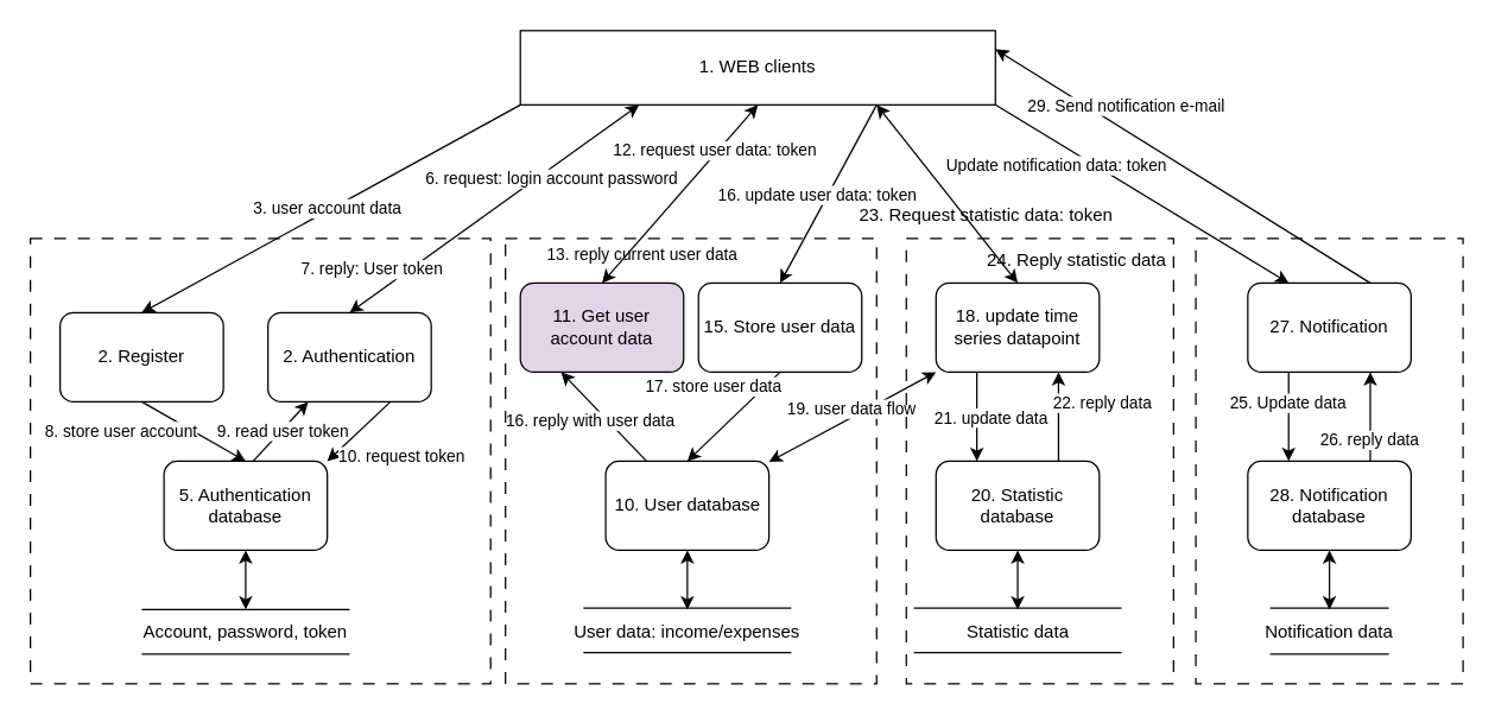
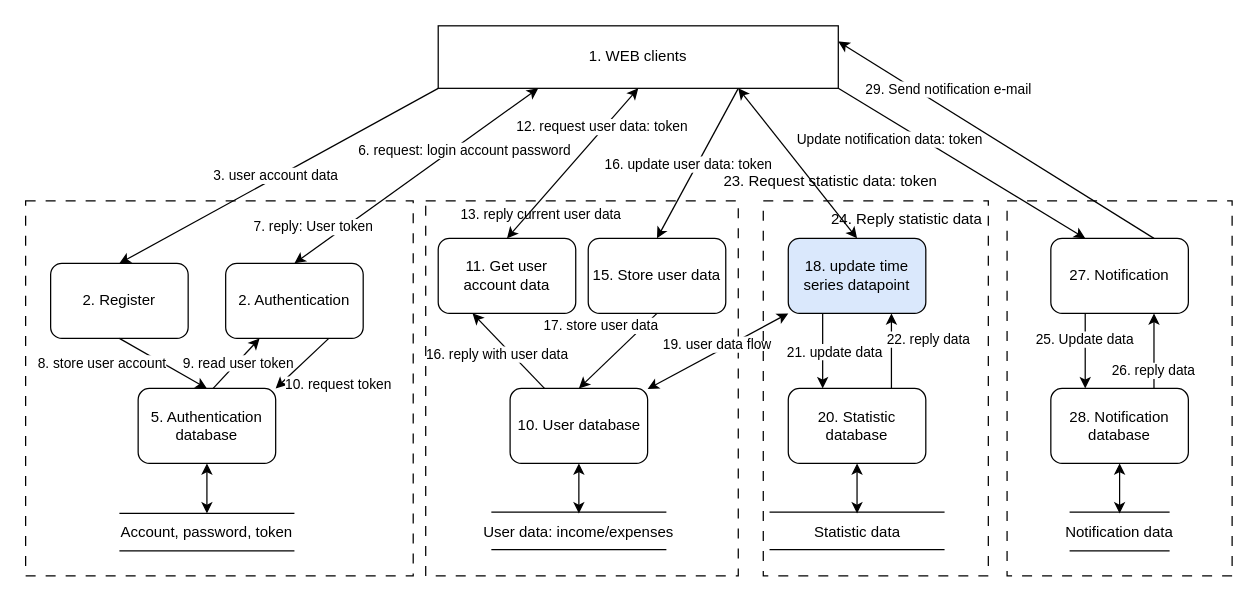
- <mxCell id="26" value="11. Get user account data" style="rounded=1;whiteSpace=wrap;html=1;fillColor=#e1d5e7;" parent="1" vertex="1"><mxGeometry x="350" y="190" width="110" height="60" as="geometry" /></mxCell>
+ <mxCell id="26" value="11. Get user account data" style="rounded=1;whiteSpace=wrap;html=1;" parent="1" vertex="1"><mxGeometry x="350" y="190" width="110" height="60" as="geometry" /></mxCell>
- <mxCell id="41" value="18. update time series datapoint" style="rounded=1;whiteSpace=wrap;html=1;" parent="1" vertex="1"><mxGeometry x="630" y="190" width="110" height="60" as="geometry" /></mxCell>
+ <mxCell id="41" value="18. update time series datapoint" style="rounded=1;whiteSpace=wrap;html=1;fillColor=#dae8fc;" parent="1" vertex="1"><mxGeometry x="630" y="190" width="110" height="60" as="geometry" /></mxCell>
